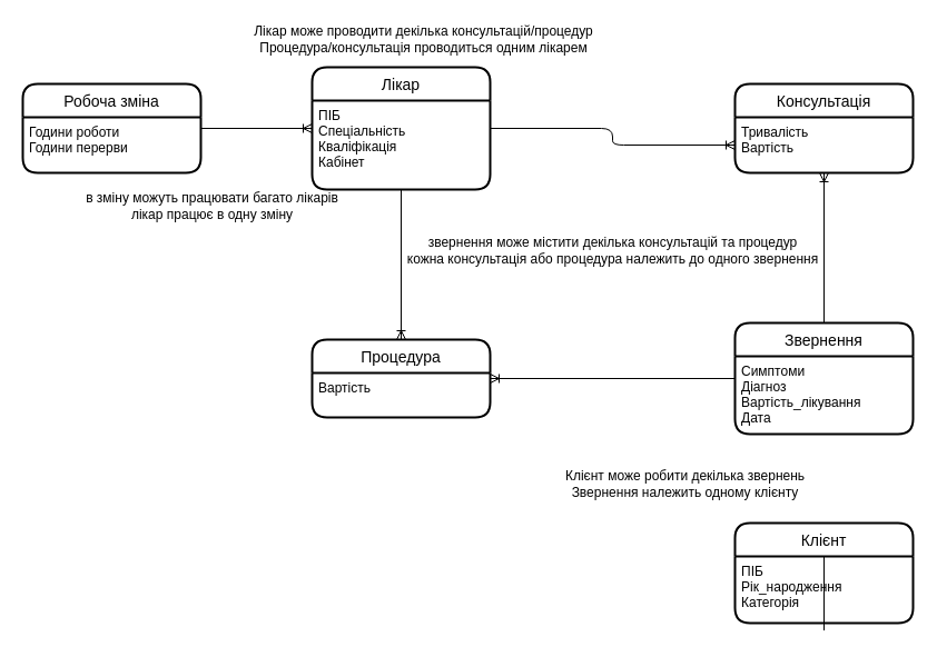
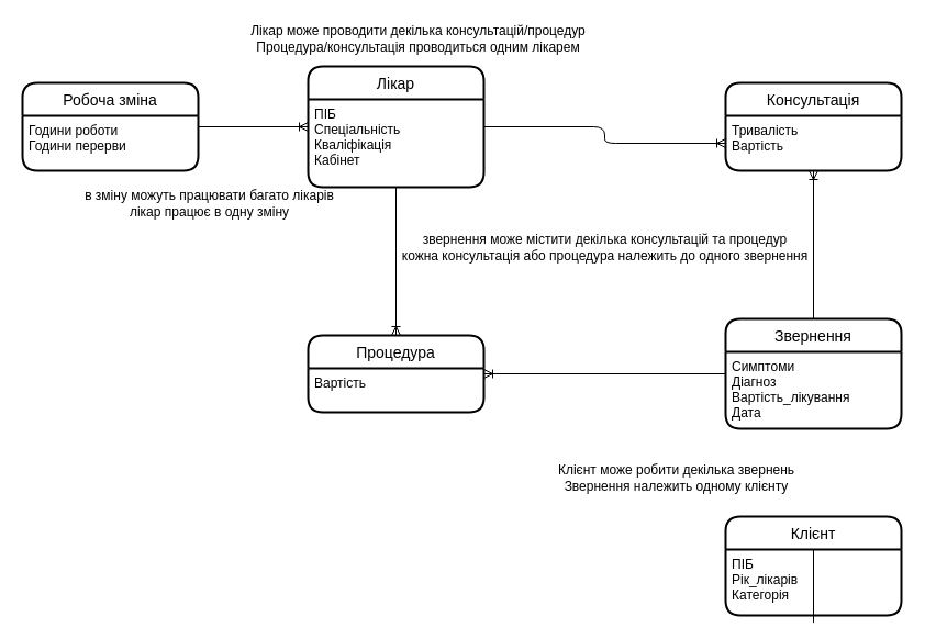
- <mxCell id="15" value="ПІБ&#10;Рік_народження&#10;Категорія" style="align=left;strokeColor=none;fillColor=none;spacingLeft=4;fontSize=12;verticalAlign=top;resizable=0;rotatable=0;part=1;" parent="14" vertex="1"><mxGeometry y="30" width="160" height="60" as="geometry" /></mxCell>
+ <mxCell id="15" value="ПІБ&#10;Рік_лікарів&#10;Категорія" style="align=left;strokeColor=none;fillColor=none;spacingLeft=4;fontSize=12;verticalAlign=top;resizable=0;rotatable=0;part=1;" parent="14" vertex="1"><mxGeometry y="30" width="160" height="60" as="geometry" /></mxCell>
